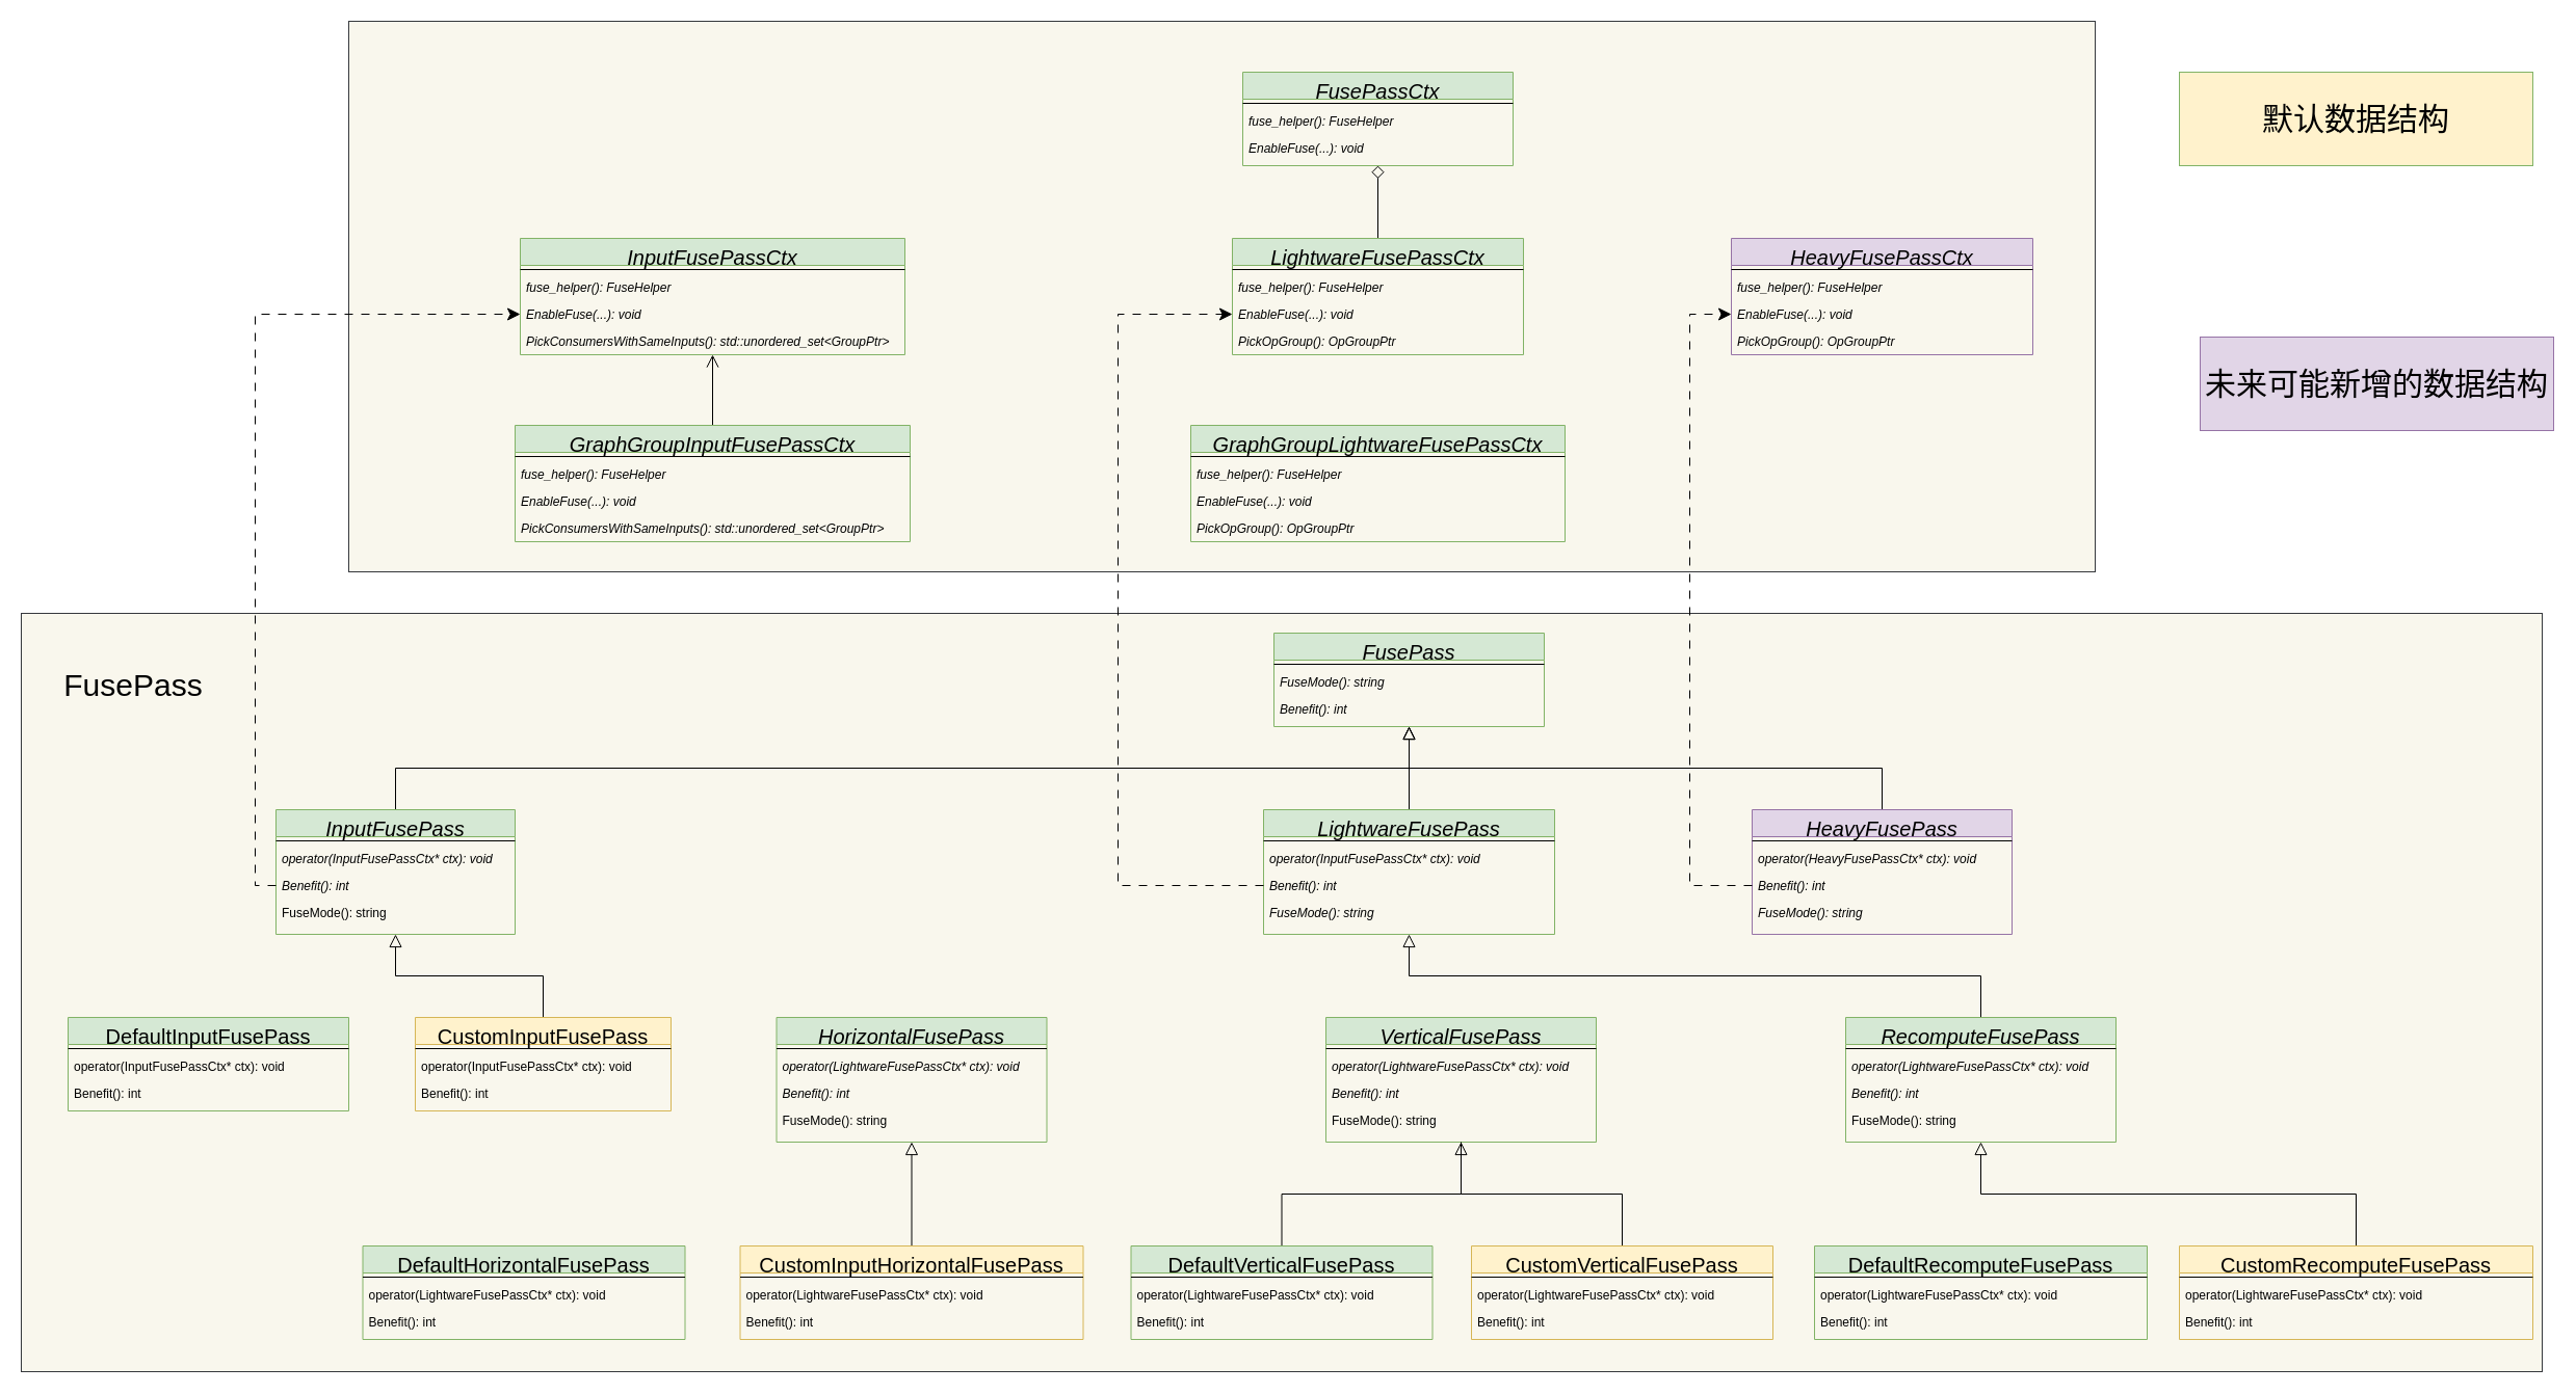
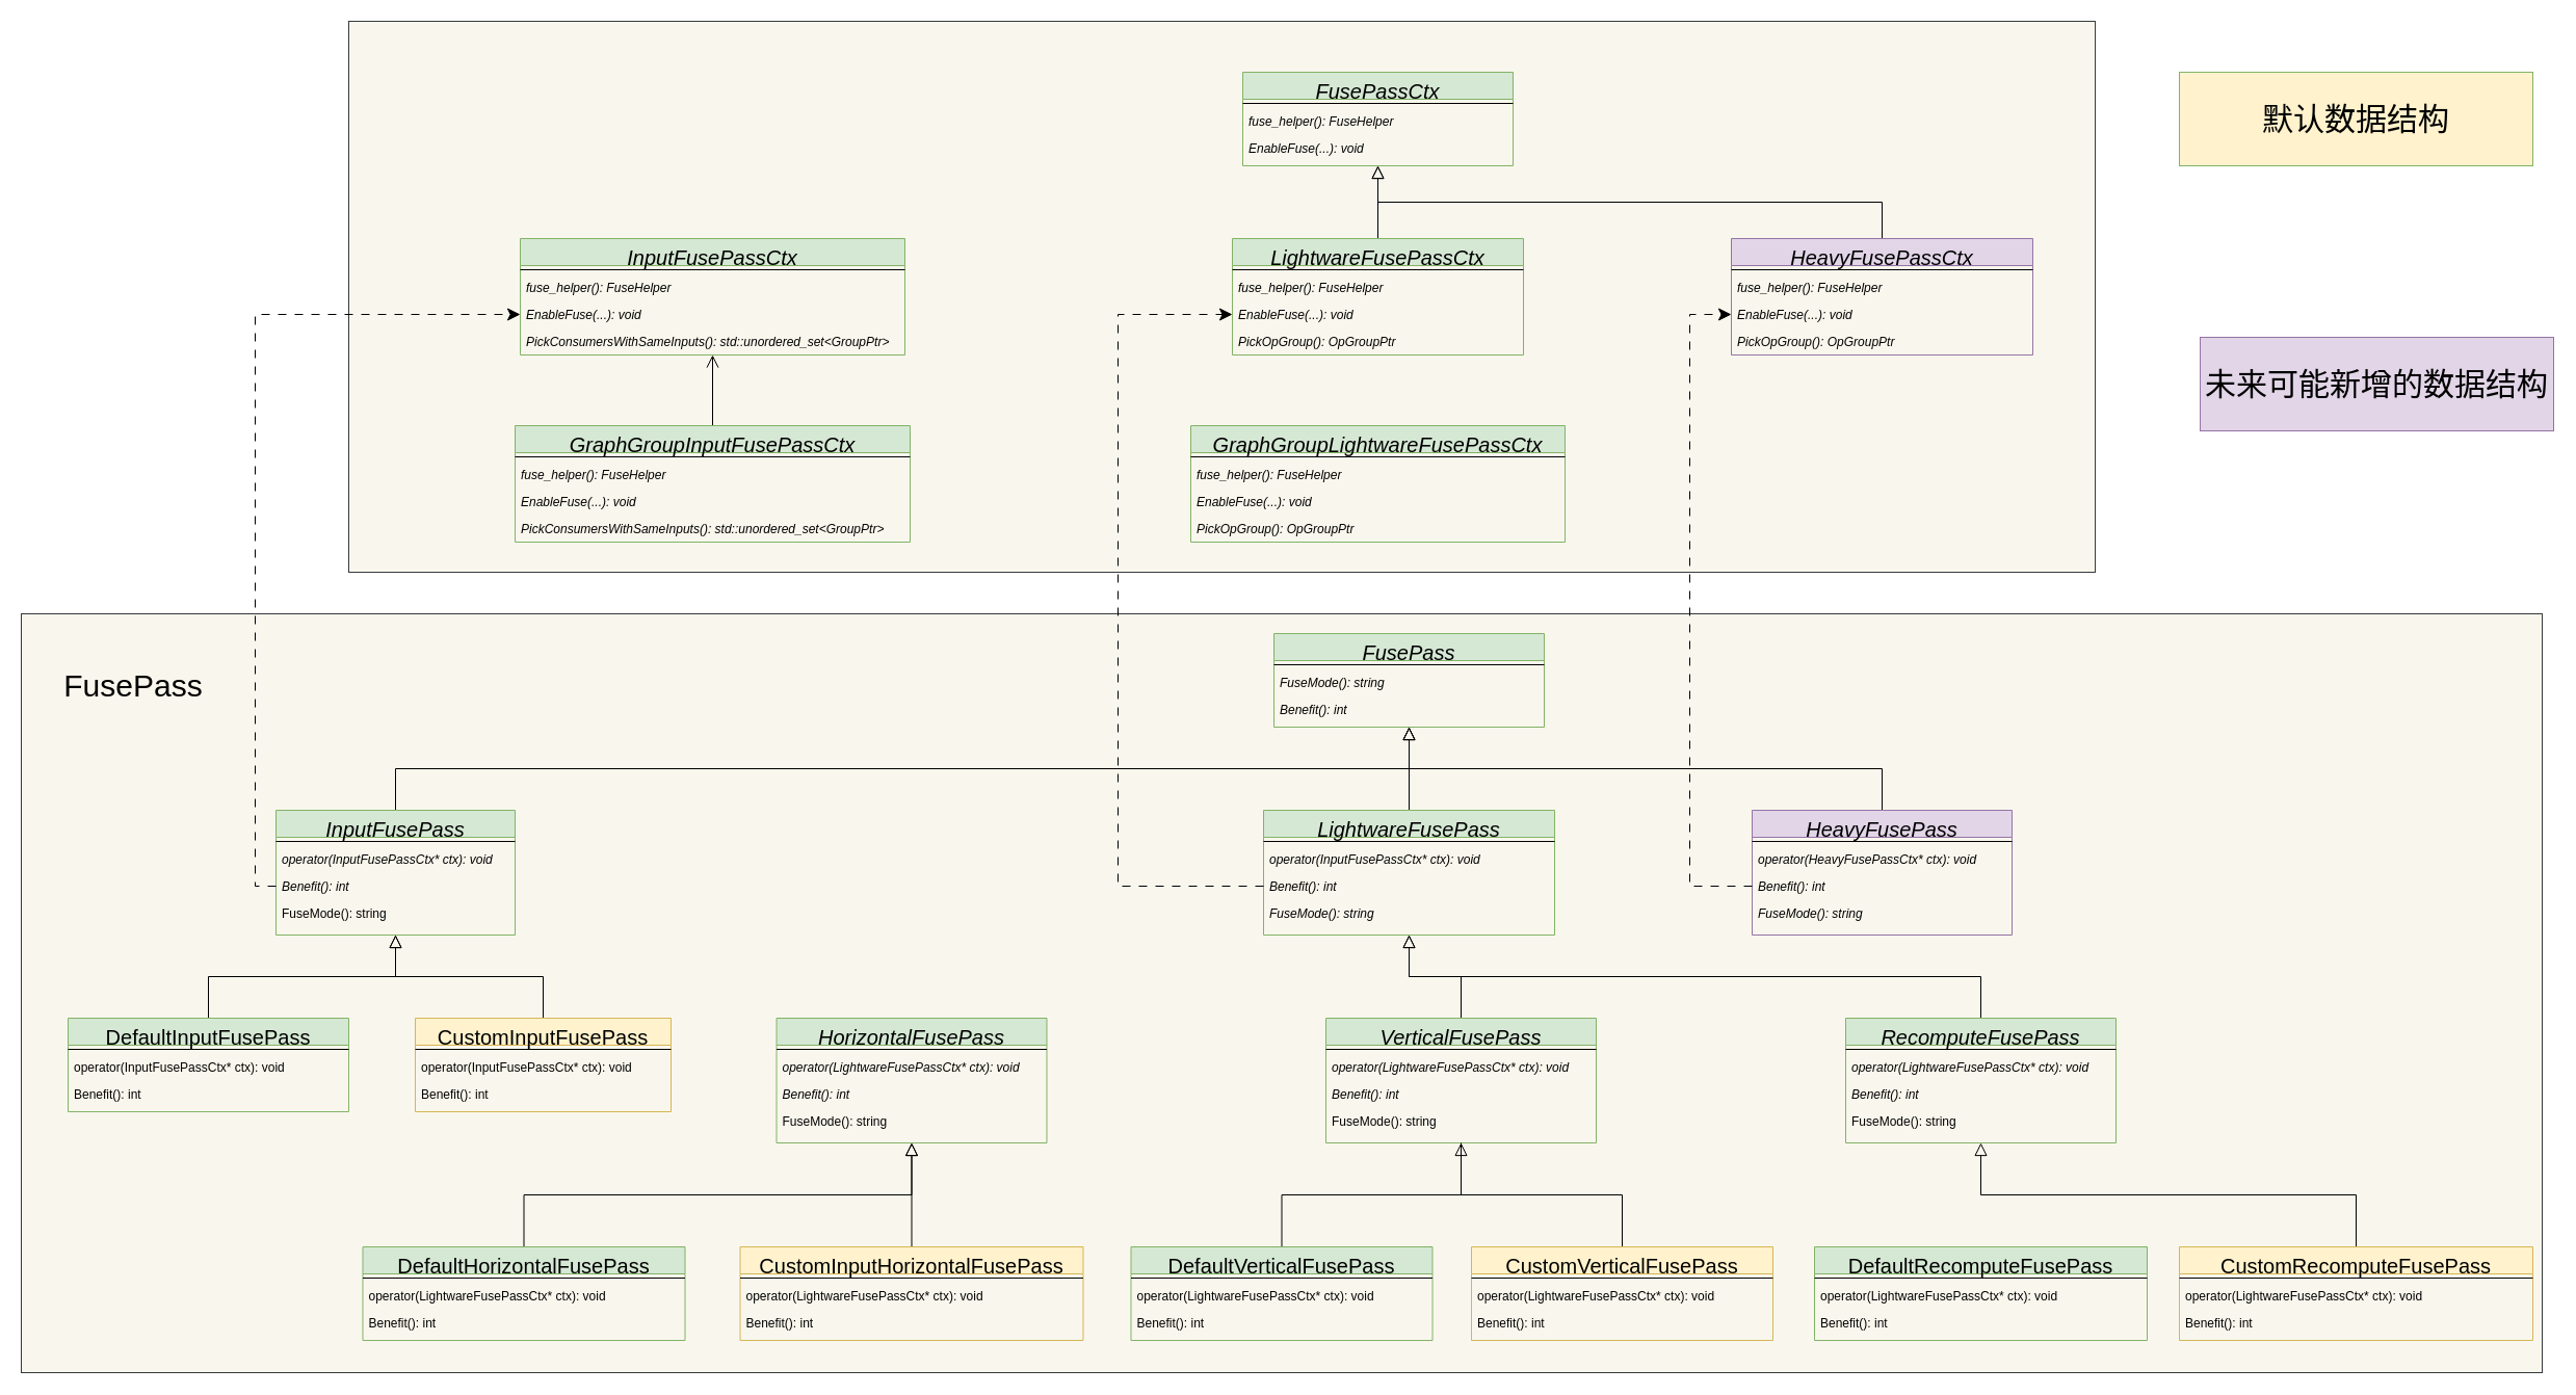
+ <mxCell id="110" style="edgeStyle=orthogonalEdgeStyle;rounded=0;orthogonalLoop=1;jettySize=auto;html=1;exitX=0.5;exitY=0;exitDx=0;exitDy=0;entryX=0.5;entryY=1;entryDx=0;entryDy=0;endSize=10;endArrow=block;endFill=0;" edge="1" parent="1" source="111" target="84"><mxGeometry relative="1" as="geometry" /></mxCell>
- <mxCell id="88" style="edgeStyle=orthogonalEdgeStyle;rounded=0;orthogonalLoop=1;jettySize=auto;html=1;exitX=0.5;exitY=0;exitDx=0;exitDy=0;entryX=0.5;entryY=1;entryDx=0;entryDy=0;endSize=10;endArrow=diamond;endFill=0;" edge="1" parent="1" source="89" target="84"><mxGeometry relative="1" as="geometry" /></mxCell>
+ <mxCell id="88" style="edgeStyle=orthogonalEdgeStyle;rounded=0;orthogonalLoop=1;jettySize=auto;html=1;exitX=0.5;exitY=0;exitDx=0;exitDy=0;entryX=0.5;entryY=1;entryDx=0;entryDy=0;endSize=10;endArrow=block;endFill=0;" edge="1" parent="1" source="89" target="84"><mxGeometry relative="1" as="geometry" /></mxCell>
+ <mxCell id="15" style="edgeStyle=orthogonalEdgeStyle;rounded=0;orthogonalLoop=1;jettySize=auto;html=1;exitX=0.5;exitY=0;exitDx=0;exitDy=0;entryX=0.5;entryY=1;entryDx=0;entryDy=0;endArrow=block;endFill=0;endSize=10;" edge="1" parent="1" source="16" target="9"><mxGeometry relative="1" as="geometry" /></mxCell>
+ <mxCell id="53" style="edgeStyle=orthogonalEdgeStyle;rounded=0;orthogonalLoop=1;jettySize=auto;html=1;exitX=0.5;exitY=0;exitDx=0;exitDy=0;entryX=0.5;entryY=1;entryDx=0;entryDy=0;endSize=10;endArrow=block;endFill=0;" edge="1" parent="1" source="54" target="25"><mxGeometry relative="1" as="geometry" /></mxCell>
+ <mxCell id="43" style="edgeStyle=orthogonalEdgeStyle;rounded=0;orthogonalLoop=1;jettySize=auto;html=1;exitX=0.5;exitY=0;exitDx=0;exitDy=0;entryX=0.5;entryY=1;entryDx=0;entryDy=0;endArrow=block;endFill=0;endSize=10;" edge="1" parent="1" source="44" target="38"><mxGeometry relative="1" as="geometry" /></mxCell>
